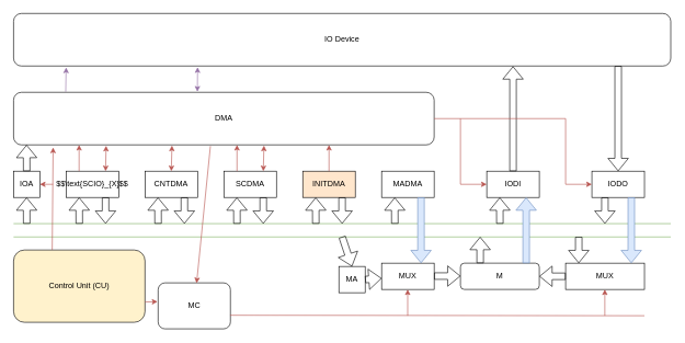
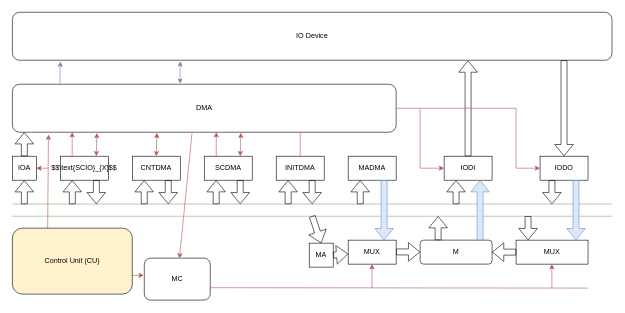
- <mxCell id="48" value="" style="endArrow=classic;html=1;rounded=0;exitX=0.5;exitY=0;exitDx=0;exitDy=0;entryX=0.75;entryY=1;entryDx=0;entryDy=0;fillColor=#f8cecc;strokeColor=#b85450;" edge="1" parent="1" source="8" target="13"><mxGeometry width="50" height="50" relative="1" as="geometry"><mxPoint x="280" y="250" as="sourcePoint" /><mxPoint x="330" y="200" as="targetPoint" /></mxGeometry></mxCell>
+ <mxCell id="48" value="" style="endArrow=none;html=1;rounded=0;exitX=0.5;exitY=0;exitDx=0;exitDy=0;entryX=0.75;entryY=1;entryDx=0;entryDy=0;fillColor=#f8cecc;strokeColor=#b85450;" edge="1" parent="1" source="8" target="13"><mxGeometry width="50" height="50" relative="1" as="geometry"><mxPoint x="280" y="250" as="sourcePoint" /><mxPoint x="330" y="200" as="targetPoint" /></mxGeometry></mxCell>
- <mxCell id="8" value="INITDMA" style="rounded=0;whiteSpace=wrap;html=1;fillColor=#ffe6cc;" vertex="1" parent="1"><mxGeometry x="460" y="260" width="80" height="40" as="geometry" /></mxCell>
+ <mxCell id="8" value="INITDMA" style="rounded=0;whiteSpace=wrap;html=1;" vertex="1" parent="1"><mxGeometry x="460" y="260" width="80" height="40" as="geometry" /></mxCell>
